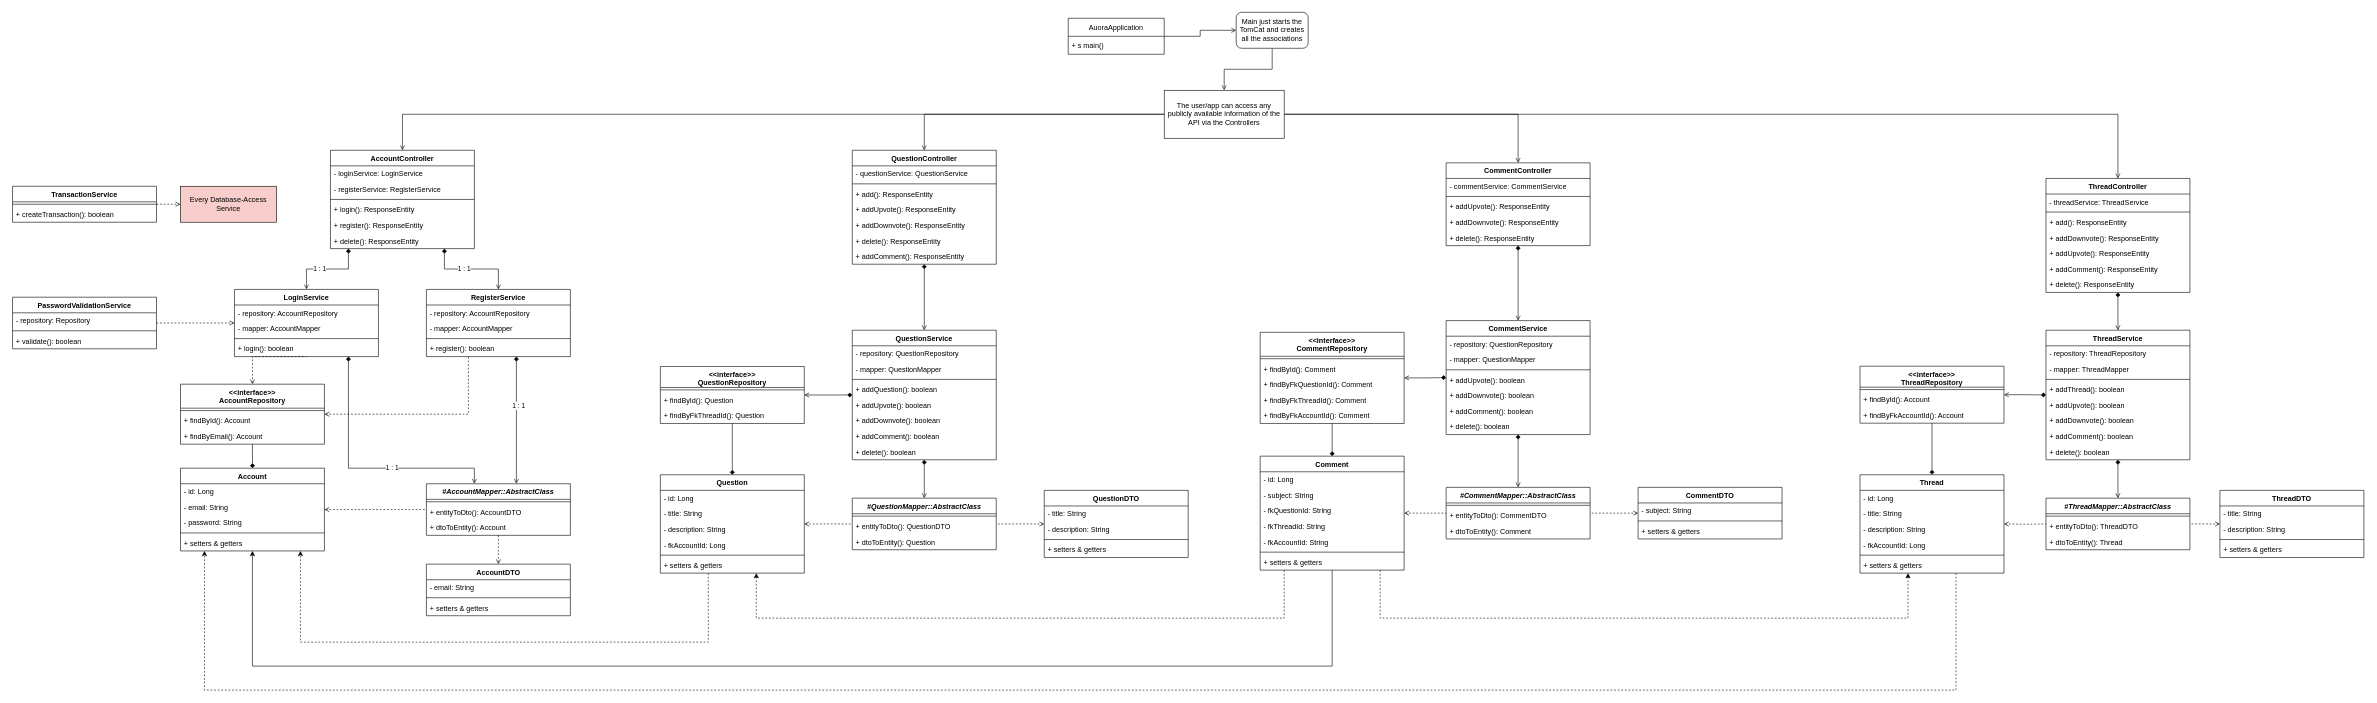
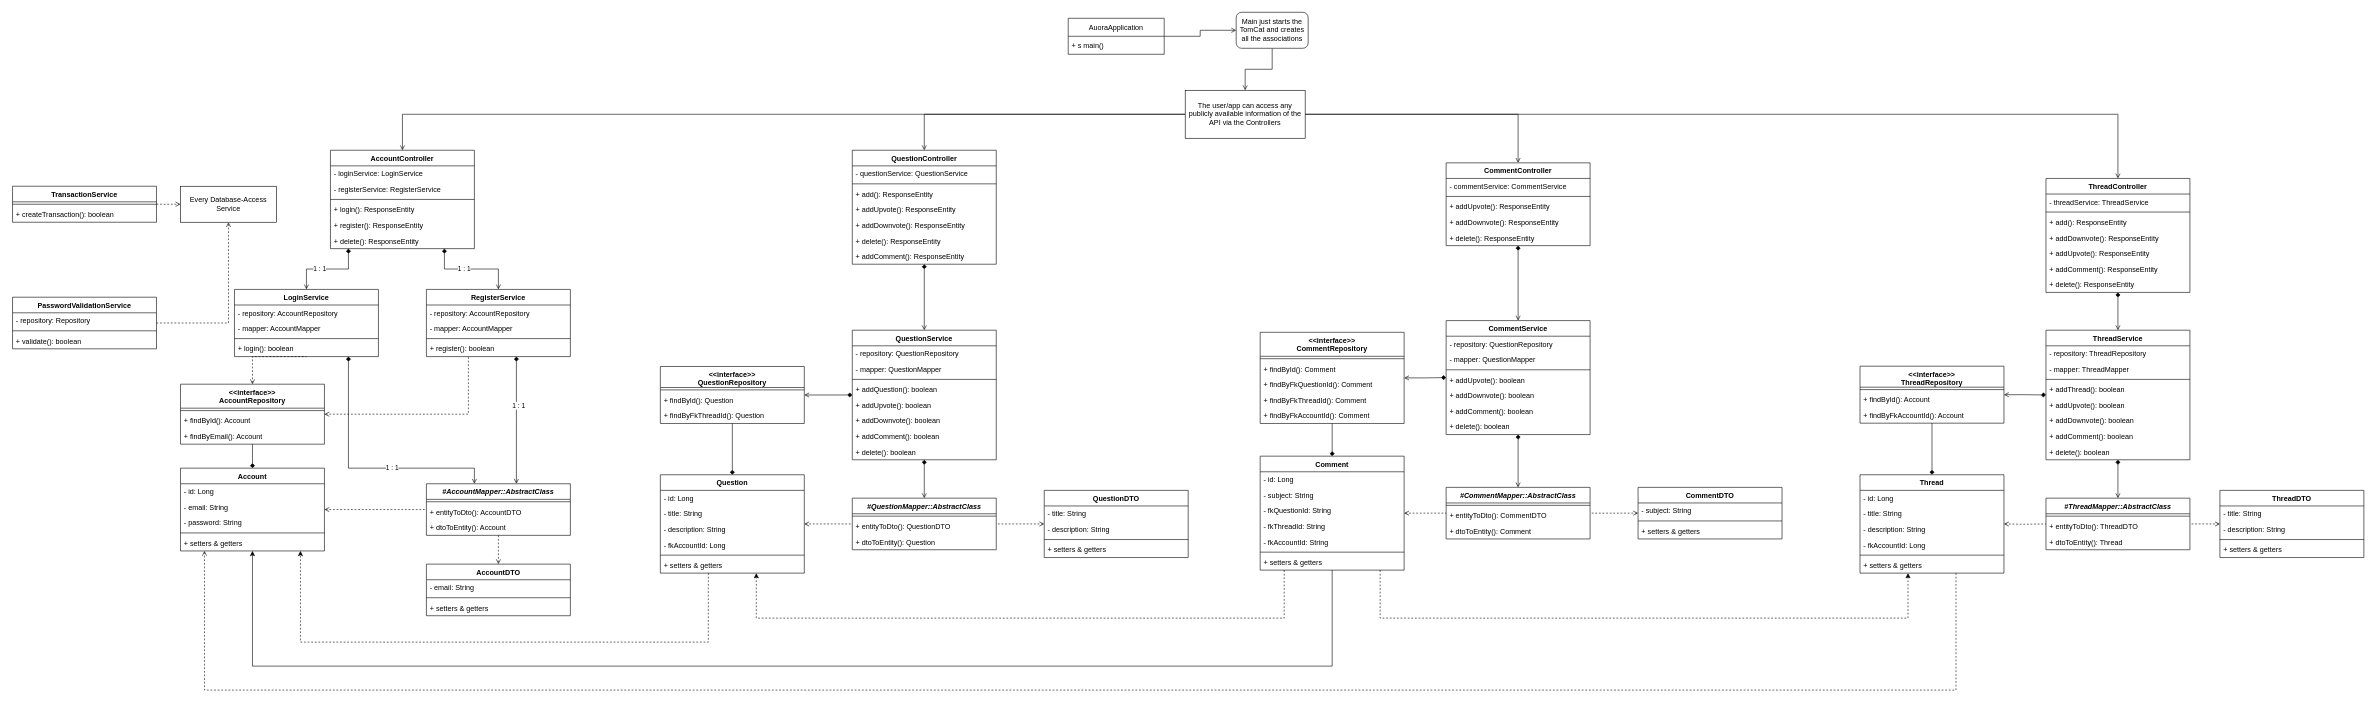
- <mxCell id="18" value="The user/app can access any publicly available information of the API via the Controllers" style="rounded=0;whiteSpace=wrap;html=1;" parent="1" vertex="1"><mxGeometry x="1940" y="150" width="200" height="80" as="geometry" /></mxCell>
+ <mxCell id="18" value="The user/app can access any publicly available information of the API via the Controllers" style="rounded=0;whiteSpace=wrap;html=1;" parent="1" vertex="1"><mxGeometry x="1975" y="150" width="200" height="80" as="geometry" /></mxCell>
- <mxCell id="202" value="Every Database-Access Service" style="rounded=0;whiteSpace=wrap;html=1;fillColor=#f8cecc;" vertex="1" parent="1"><mxGeometry x="300" y="310" width="160" height="60" as="geometry" /></mxCell>
+ <mxCell id="202" value="Every Database-Access Service" style="rounded=0;whiteSpace=wrap;html=1;" vertex="1" parent="1"><mxGeometry x="300" y="310" width="160" height="60" as="geometry" /></mxCell>
- <mxCell id="193" style="edgeStyle=orthogonalEdgeStyle;rounded=0;orthogonalLoop=1;jettySize=auto;html=1;dashed=1;endArrow=open;endFill=0;" edge="1" parent="1" source="194" target="64"><mxGeometry relative="1" as="geometry" /></mxCell>
+ <mxCell id="193" style="edgeStyle=orthogonalEdgeStyle;rounded=0;orthogonalLoop=1;jettySize=auto;html=1;dashed=1;endArrow=open;endFill=0;" edge="1" parent="1" source="194" target="202"><mxGeometry relative="1" as="geometry" /></mxCell>
- <mxCell id="158" style="edgeStyle=orthogonalEdgeStyle;rounded=0;orthogonalLoop=1;jettySize=auto;html=1;dashed=1;" parent="1" source="159" target="47" edge="1"><mxGeometry relative="1" as="geometry"><mxPoint x="220" y="828.571" as="targetPoint" /><Array as="points"><mxPoint x="3260" y="1150" /><mxPoint x="340" y="1150" /></Array></mxGeometry></mxCell>
+ <mxCell id="158" style="edgeStyle=orthogonalEdgeStyle;rounded=0;orthogonalLoop=1;jettySize=auto;html=1;dashed=1;endArrow=open;" parent="1" source="159" target="47" edge="1"><mxGeometry relative="1" as="geometry"><mxPoint x="220" y="828.571" as="targetPoint" /><Array as="points"><mxPoint x="3260" y="1150" /><mxPoint x="340" y="1150" /></Array></mxGeometry></mxCell>
